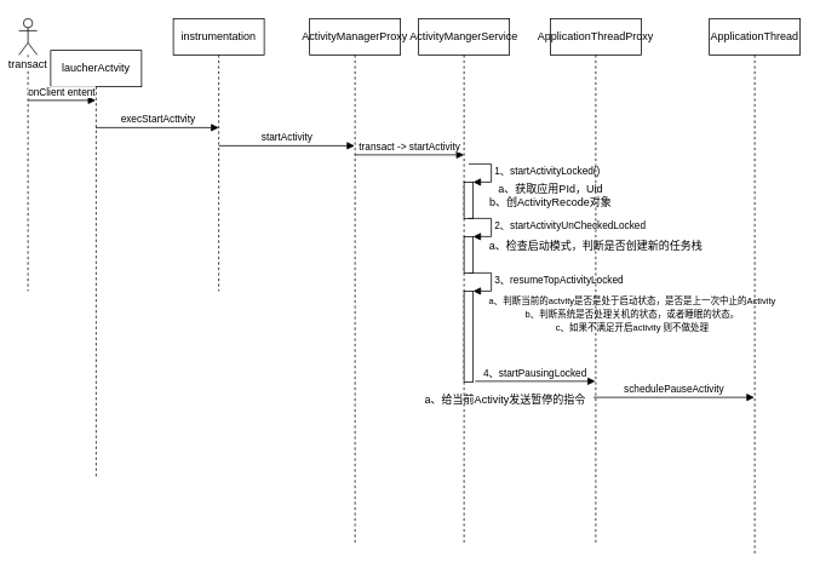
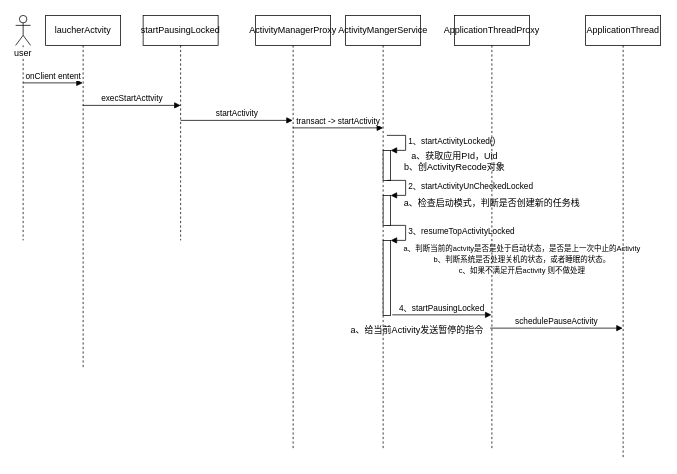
- <mxCell id="5" value="instrumentation" style="shape=umlLifeline;perimeter=lifelinePerimeter;whiteSpace=wrap;html=1;container=1;collapsible=0;recursiveResize=0;outlineConnect=0;" vertex="1" parent="1"><mxGeometry x="190" y="20" width="100" height="300" as="geometry" /></mxCell>
+ <mxCell id="5" value="startPausingLocked" style="shape=umlLifeline;perimeter=lifelinePerimeter;whiteSpace=wrap;html=1;container=1;collapsible=0;recursiveResize=0;outlineConnect=0;" vertex="1" parent="1"><mxGeometry x="190" y="20" width="100" height="300" as="geometry" /></mxCell>
- <mxCell id="2" value="transact&lt;br&gt;" style="shape=umlLifeline;participant=umlActor;perimeter=lifelinePerimeter;whiteSpace=wrap;html=1;container=1;collapsible=0;recursiveResize=0;verticalAlign=top;spacingTop=36;labelBackgroundColor=#ffffff;outlineConnect=0;" parent="1" vertex="1"><mxGeometry x="20" y="20" width="20" height="300" as="geometry" /></mxCell>
+ <mxCell id="2" value="user&lt;br&gt;" style="shape=umlLifeline;participant=umlActor;perimeter=lifelinePerimeter;whiteSpace=wrap;html=1;container=1;collapsible=0;recursiveResize=0;verticalAlign=top;spacingTop=36;labelBackgroundColor=#ffffff;outlineConnect=0;" parent="1" vertex="1"><mxGeometry x="20" y="20" width="20" height="300" as="geometry" /></mxCell>
- <mxCell id="3" value="laucherActvity" style="shape=umlLifeline;perimeter=lifelinePerimeter;whiteSpace=wrap;html=1;container=1;collapsible=0;recursiveResize=0;outlineConnect=0;" parent="1" vertex="1"><mxGeometry x="55" y="55" width="100" height="470" as="geometry" /></mxCell>
+ <mxCell id="3" value="laucherActvity" style="shape=umlLifeline;perimeter=lifelinePerimeter;whiteSpace=wrap;html=1;container=1;collapsible=0;recursiveResize=0;outlineConnect=0;" parent="1" vertex="1"><mxGeometry x="60" y="20" width="100" height="470" as="geometry" /></mxCell>
